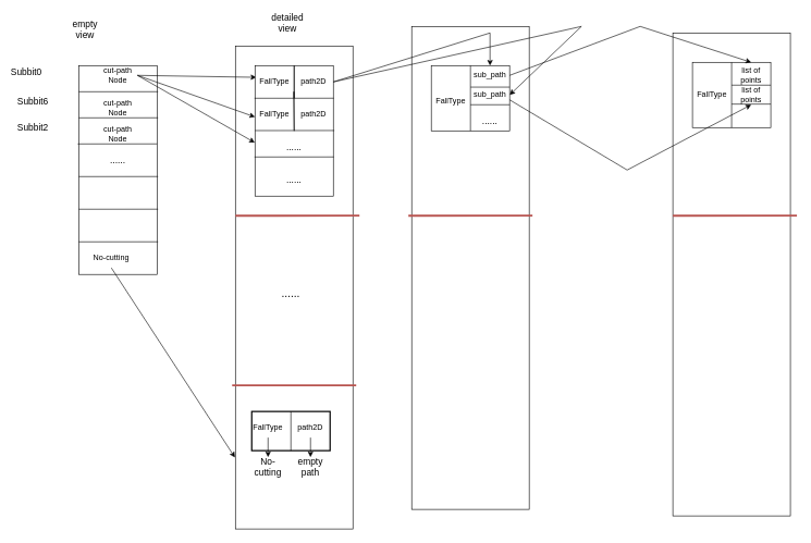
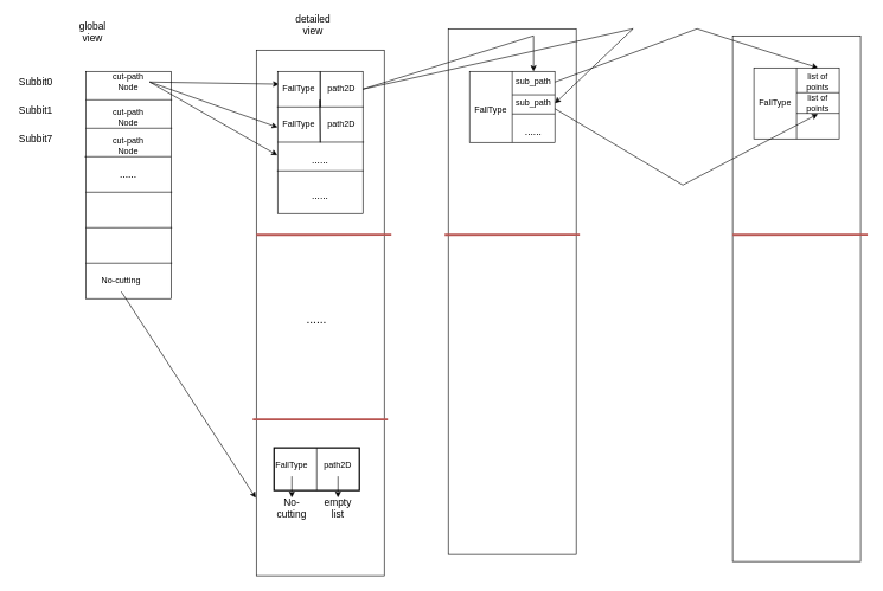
- <mxCell id="35" value="empty view" style="text;html=1;strokeColor=none;fillColor=none;align=center;verticalAlign=middle;whiteSpace=wrap;rounded=0;fontSize=14;" parent="1" vertex="1"><mxGeometry x="100" y="30" width="60" height="30" as="geometry" /></mxCell>
+ <mxCell id="35" value="global view" style="text;html=1;strokeColor=none;fillColor=none;align=center;verticalAlign=middle;whiteSpace=wrap;rounded=0;fontSize=14;" parent="1" vertex="1"><mxGeometry x="100" y="30" width="60" height="30" as="geometry" /></mxCell>
- <mxCell id="37" value="Subbit0" style="text;html=1;strokeColor=none;fillColor=none;align=center;verticalAlign=middle;whiteSpace=wrap;rounded=0;fontSize=14;" parent="1" vertex="1"><mxGeometry x="10" y="95" width="60" height="30" as="geometry" /></mxCell>
+ <mxCell id="37" value="Subbit0" style="text;html=1;strokeColor=none;fillColor=none;align=center;verticalAlign=middle;whiteSpace=wrap;rounded=0;fontSize=14;" parent="1" vertex="1"><mxGeometry x="20" y="100" width="60" height="30" as="geometry" /></mxCell>
- <mxCell id="38" value="Subbit6" style="text;html=1;strokeColor=none;fillColor=none;align=center;verticalAlign=middle;whiteSpace=wrap;rounded=0;fontSize=14;" parent="1" vertex="1"><mxGeometry x="20" y="140" width="60" height="30" as="geometry" /></mxCell>
+ <mxCell id="38" value="Subbit1" style="text;html=1;strokeColor=none;fillColor=none;align=center;verticalAlign=middle;whiteSpace=wrap;rounded=0;fontSize=14;" parent="1" vertex="1"><mxGeometry x="20" y="140" width="60" height="30" as="geometry" /></mxCell>
- <mxCell id="39" value="Subbit2" style="text;html=1;strokeColor=none;fillColor=none;align=center;verticalAlign=middle;whiteSpace=wrap;rounded=0;fontSize=14;" parent="1" vertex="1"><mxGeometry x="20" y="180" width="60" height="30" as="geometry" /></mxCell>
+ <mxCell id="39" value="Subbit7" style="text;html=1;strokeColor=none;fillColor=none;align=center;verticalAlign=middle;whiteSpace=wrap;rounded=0;fontSize=14;" parent="1" vertex="1"><mxGeometry x="20" y="180" width="60" height="30" as="geometry" /></mxCell>
- <mxCell id="50" value="empty path" style="text;html=1;strokeColor=none;fillColor=none;align=center;verticalAlign=middle;whiteSpace=wrap;rounded=0;fontSize=14;" parent="1" vertex="1"><mxGeometry x="445" y="700" width="60" height="30" as="geometry" /></mxCell>
+ <mxCell id="50" value="empty list" style="text;html=1;strokeColor=none;fillColor=none;align=center;verticalAlign=middle;whiteSpace=wrap;rounded=0;fontSize=14;" parent="1" vertex="1"><mxGeometry x="445" y="700" width="60" height="30" as="geometry" /></mxCell>
